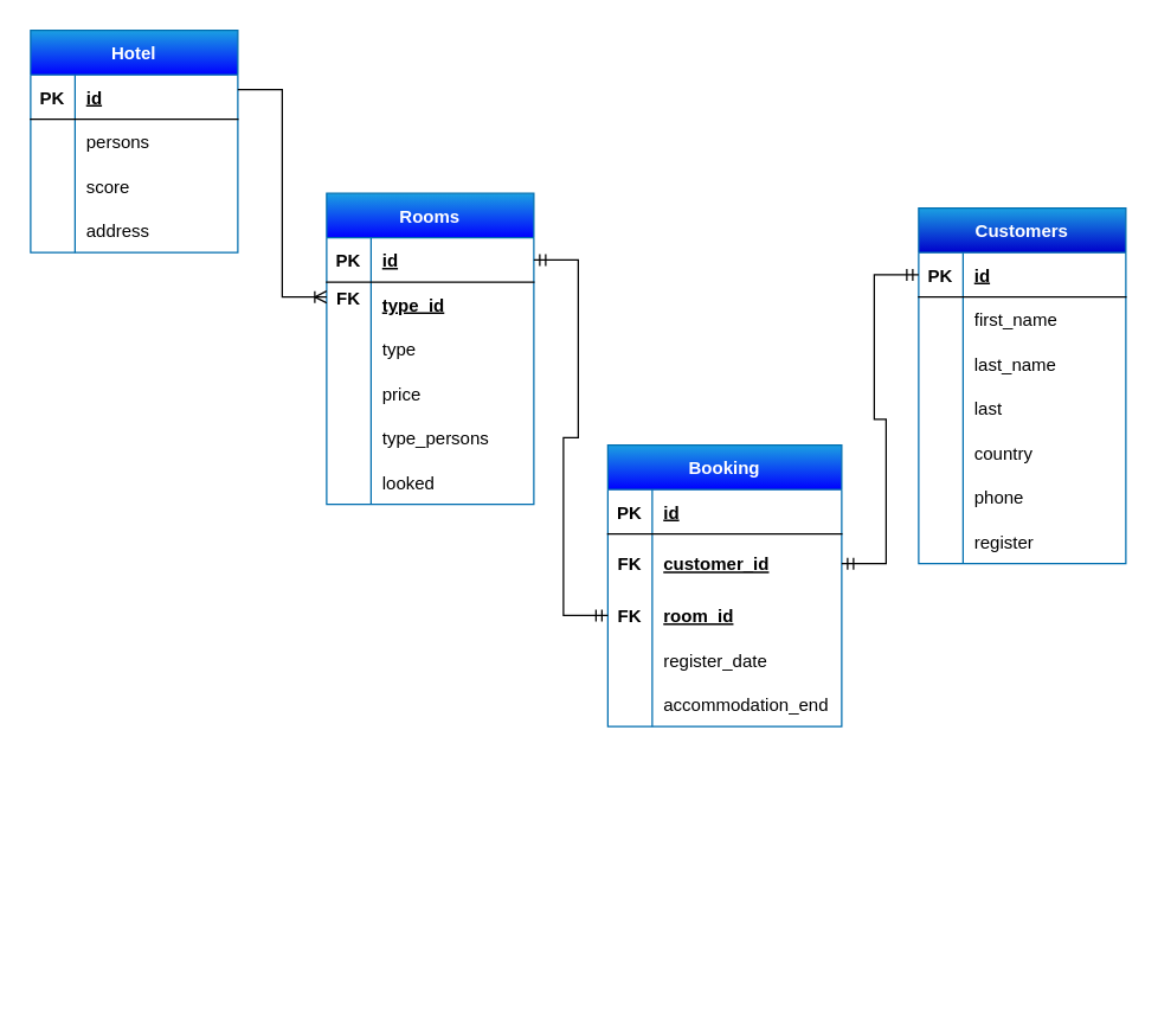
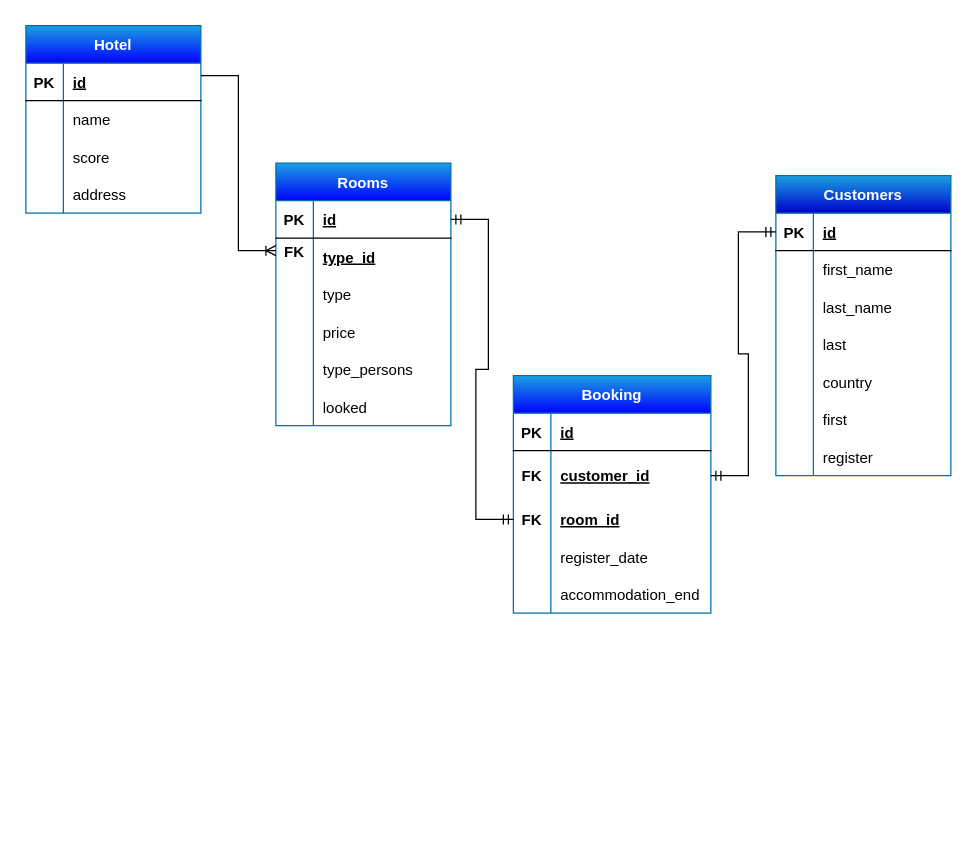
- <mxCell id="8" value="persons" style="shape=partialRectangle;connectable=0;fillColor=none;top=0;left=0;bottom=0;right=0;align=left;spacingLeft=6;overflow=hidden;" vertex="1" parent="6"><mxGeometry x="30" width="110" height="30" as="geometry"><mxRectangle width="110" height="30" as="alternateBounds" /></mxGeometry></mxCell>
+ <mxCell id="8" value="name" style="shape=partialRectangle;connectable=0;fillColor=none;top=0;left=0;bottom=0;right=0;align=left;spacingLeft=6;overflow=hidden;" vertex="1" parent="6"><mxGeometry x="30" width="110" height="30" as="geometry"><mxRectangle width="110" height="30" as="alternateBounds" /></mxGeometry></mxCell>
- <mxCell id="68" value="phone" style="shape=partialRectangle;connectable=0;fillColor=none;top=0;left=0;bottom=0;right=0;align=left;spacingLeft=6;overflow=hidden;" vertex="1" parent="66"><mxGeometry x="30" width="110" height="30" as="geometry"><mxRectangle width="110" height="30" as="alternateBounds" /></mxGeometry></mxCell>
+ <mxCell id="68" value="first" style="shape=partialRectangle;connectable=0;fillColor=none;top=0;left=0;bottom=0;right=0;align=left;spacingLeft=6;overflow=hidden;" vertex="1" parent="66"><mxGeometry x="30" width="110" height="30" as="geometry"><mxRectangle width="110" height="30" as="alternateBounds" /></mxGeometry></mxCell>
